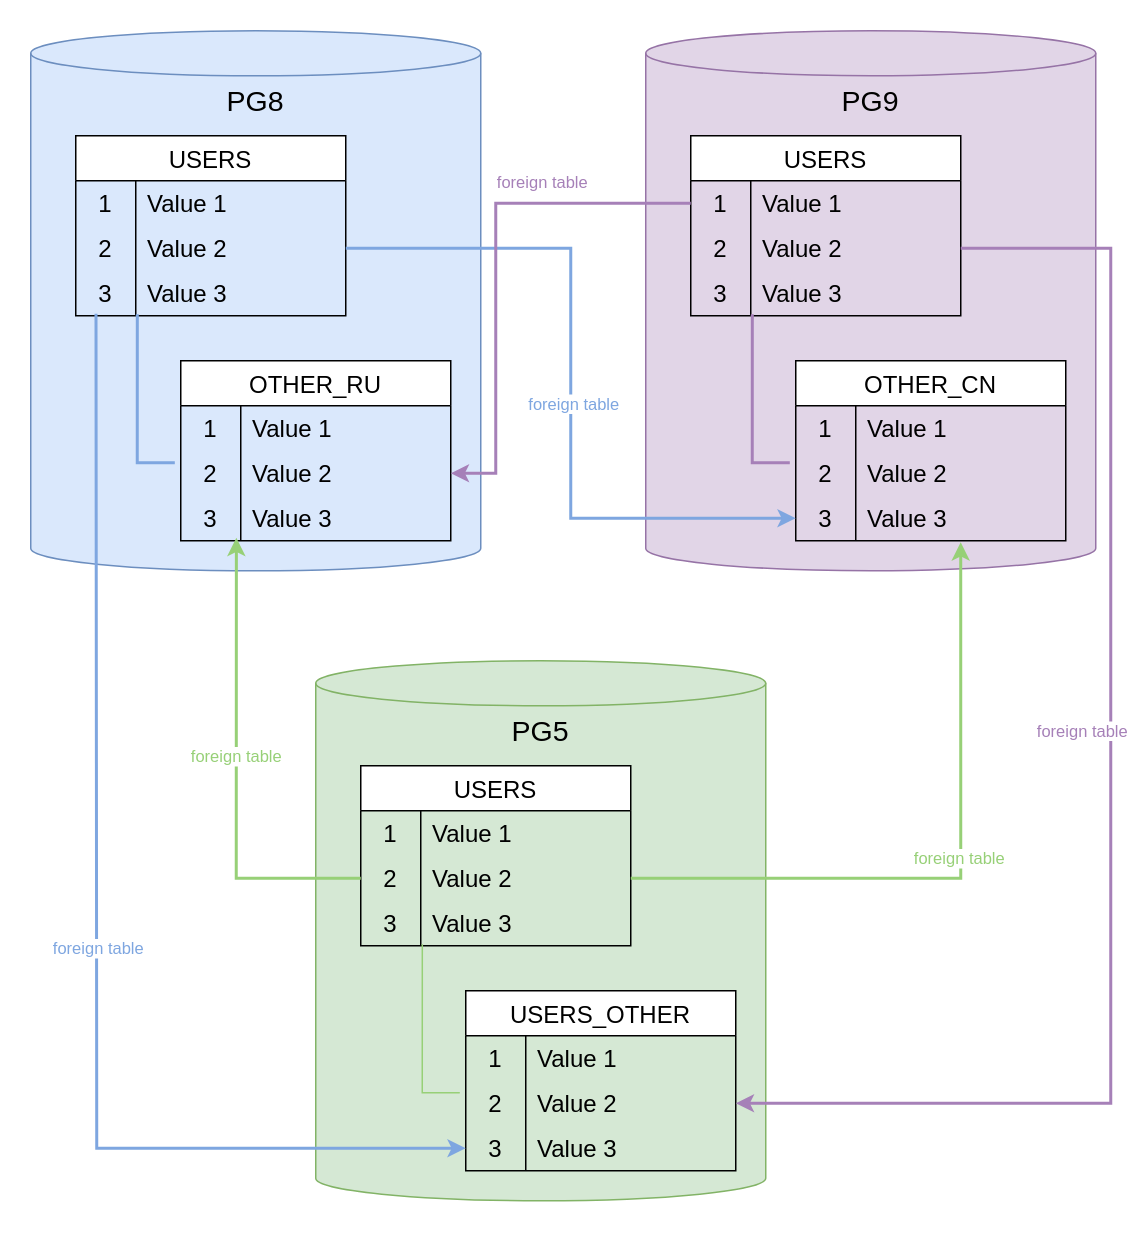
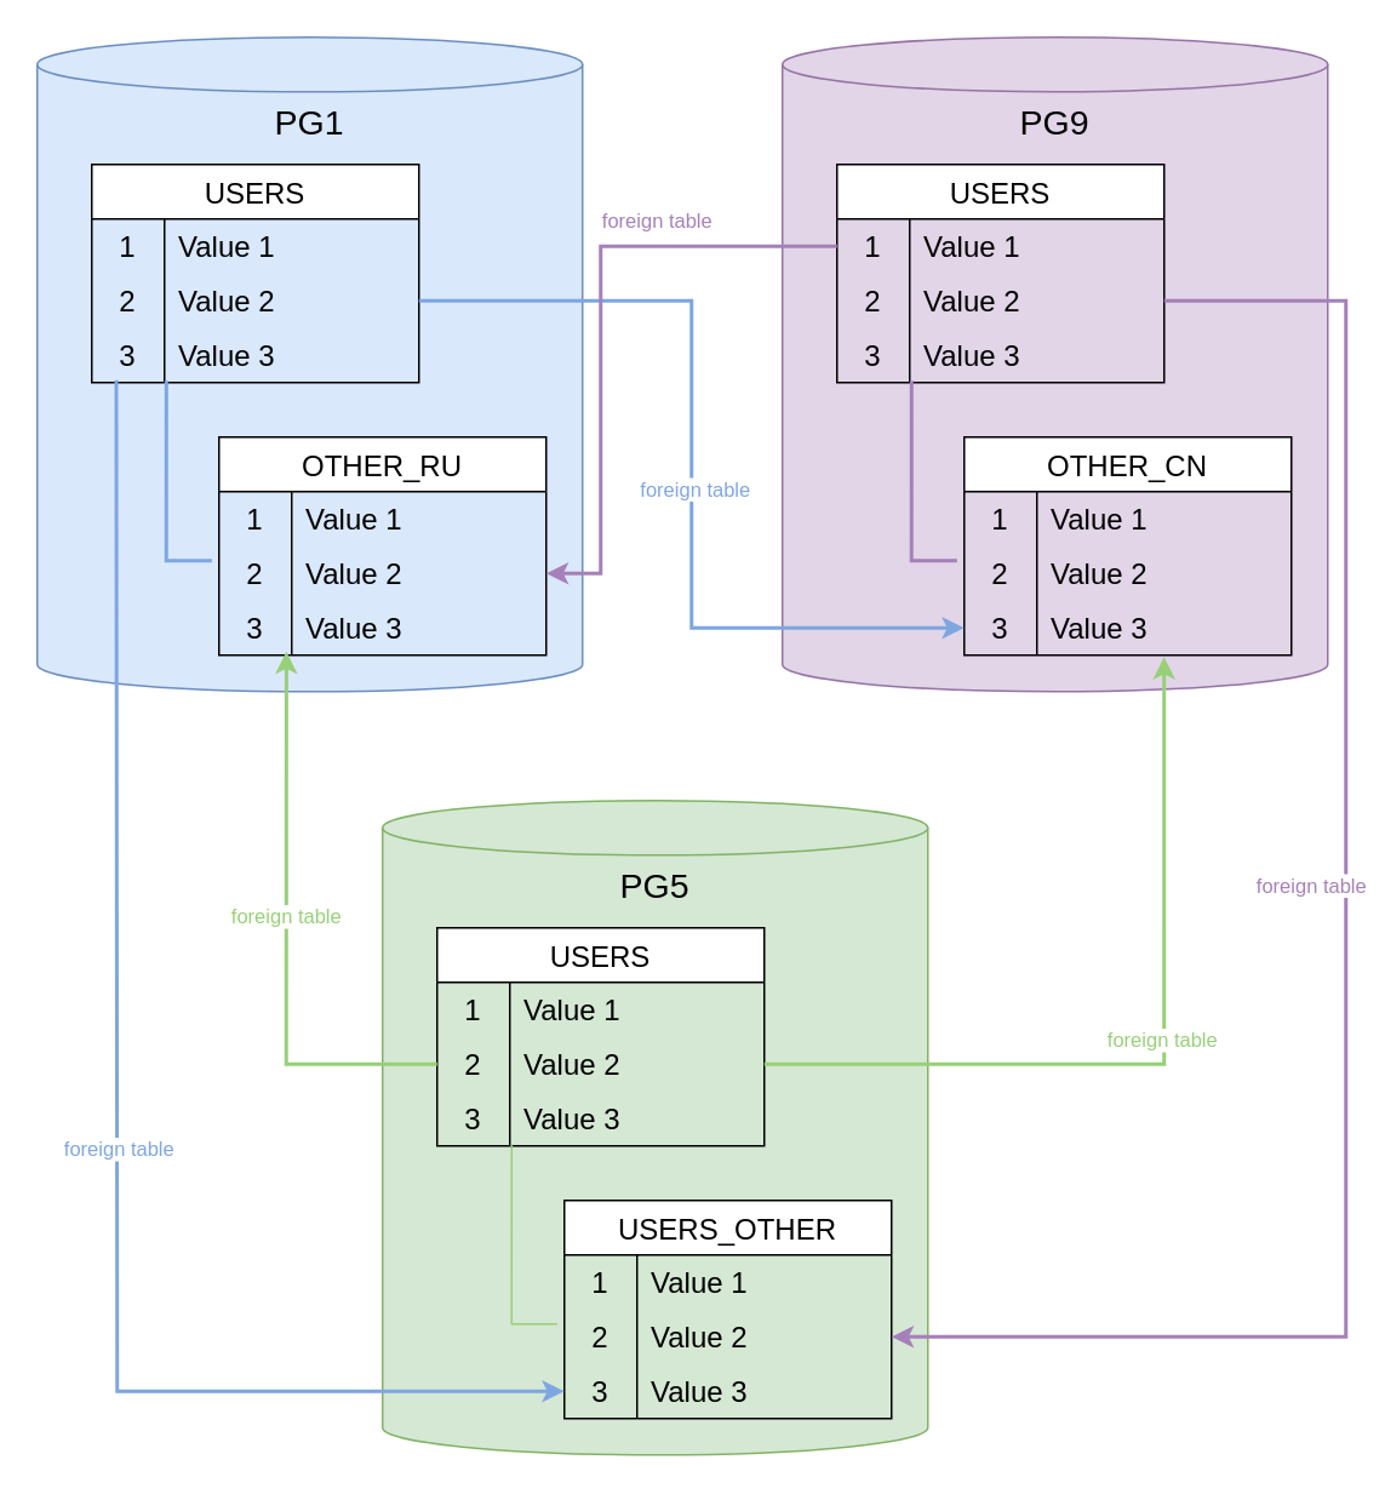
- <mxCell id="2" value="PG8" style="shape=cylinder3;whiteSpace=wrap;html=1;boundedLbl=1;backgroundOutline=1;size=15;fillColor=#dae8fc;strokeColor=#6c8ebf;verticalAlign=top;fontSize=19;" vertex="1" parent="1"><mxGeometry x="20" y="20" width="300" height="360" as="geometry" /></mxCell>
+ <mxCell id="2" value="PG1" style="shape=cylinder3;whiteSpace=wrap;html=1;boundedLbl=1;backgroundOutline=1;size=15;fillColor=#dae8fc;strokeColor=#6c8ebf;verticalAlign=top;fontSize=19;" vertex="1" parent="1"><mxGeometry x="20" y="20" width="300" height="360" as="geometry" /></mxCell>
